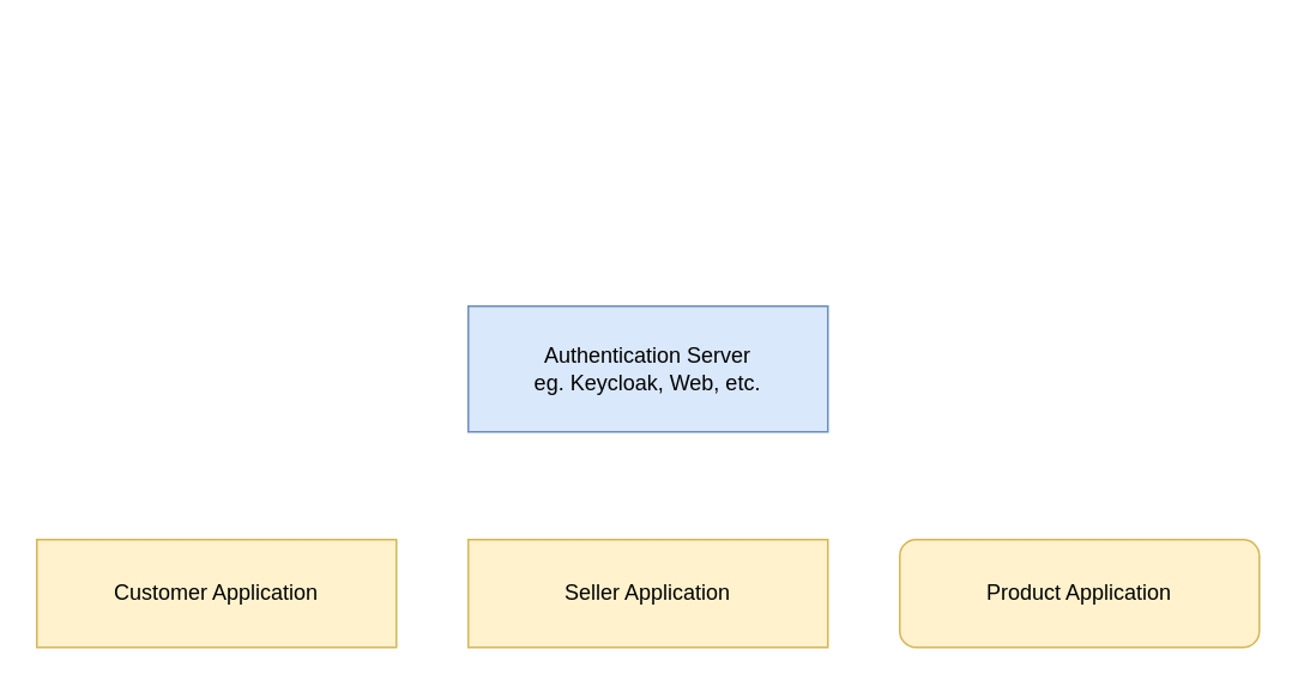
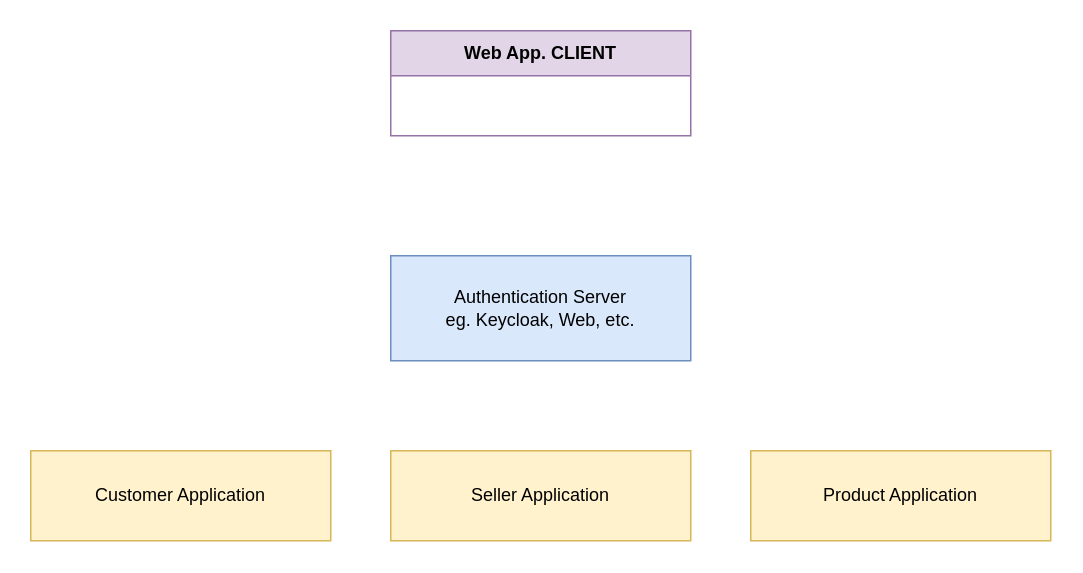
+ <mxCell id="2" value="Web App. CLIENT" style="swimlane;whiteSpace=wrap;html=1;startSize=30;fillColor=#e1d5e7;strokeColor=#9673a6;" vertex="1" parent="1"><mxGeometry x="260" y="20" width="200" height="70" as="geometry" /></mxCell>
- <mxCell id="6" value="Product Application" style="whiteSpace=wrap;html=1;fillColor=#fff2cc;strokeColor=#d6b656;rounded=1;" vertex="1" parent="1"><mxGeometry x="500" y="300" width="200" height="60" as="geometry" /></mxCell>
+ <mxCell id="6" value="Product Application" style="rounded=0;whiteSpace=wrap;html=1;fillColor=#fff2cc;strokeColor=#d6b656;" vertex="1" parent="1"><mxGeometry x="500" y="300" width="200" height="60" as="geometry" /></mxCell>
